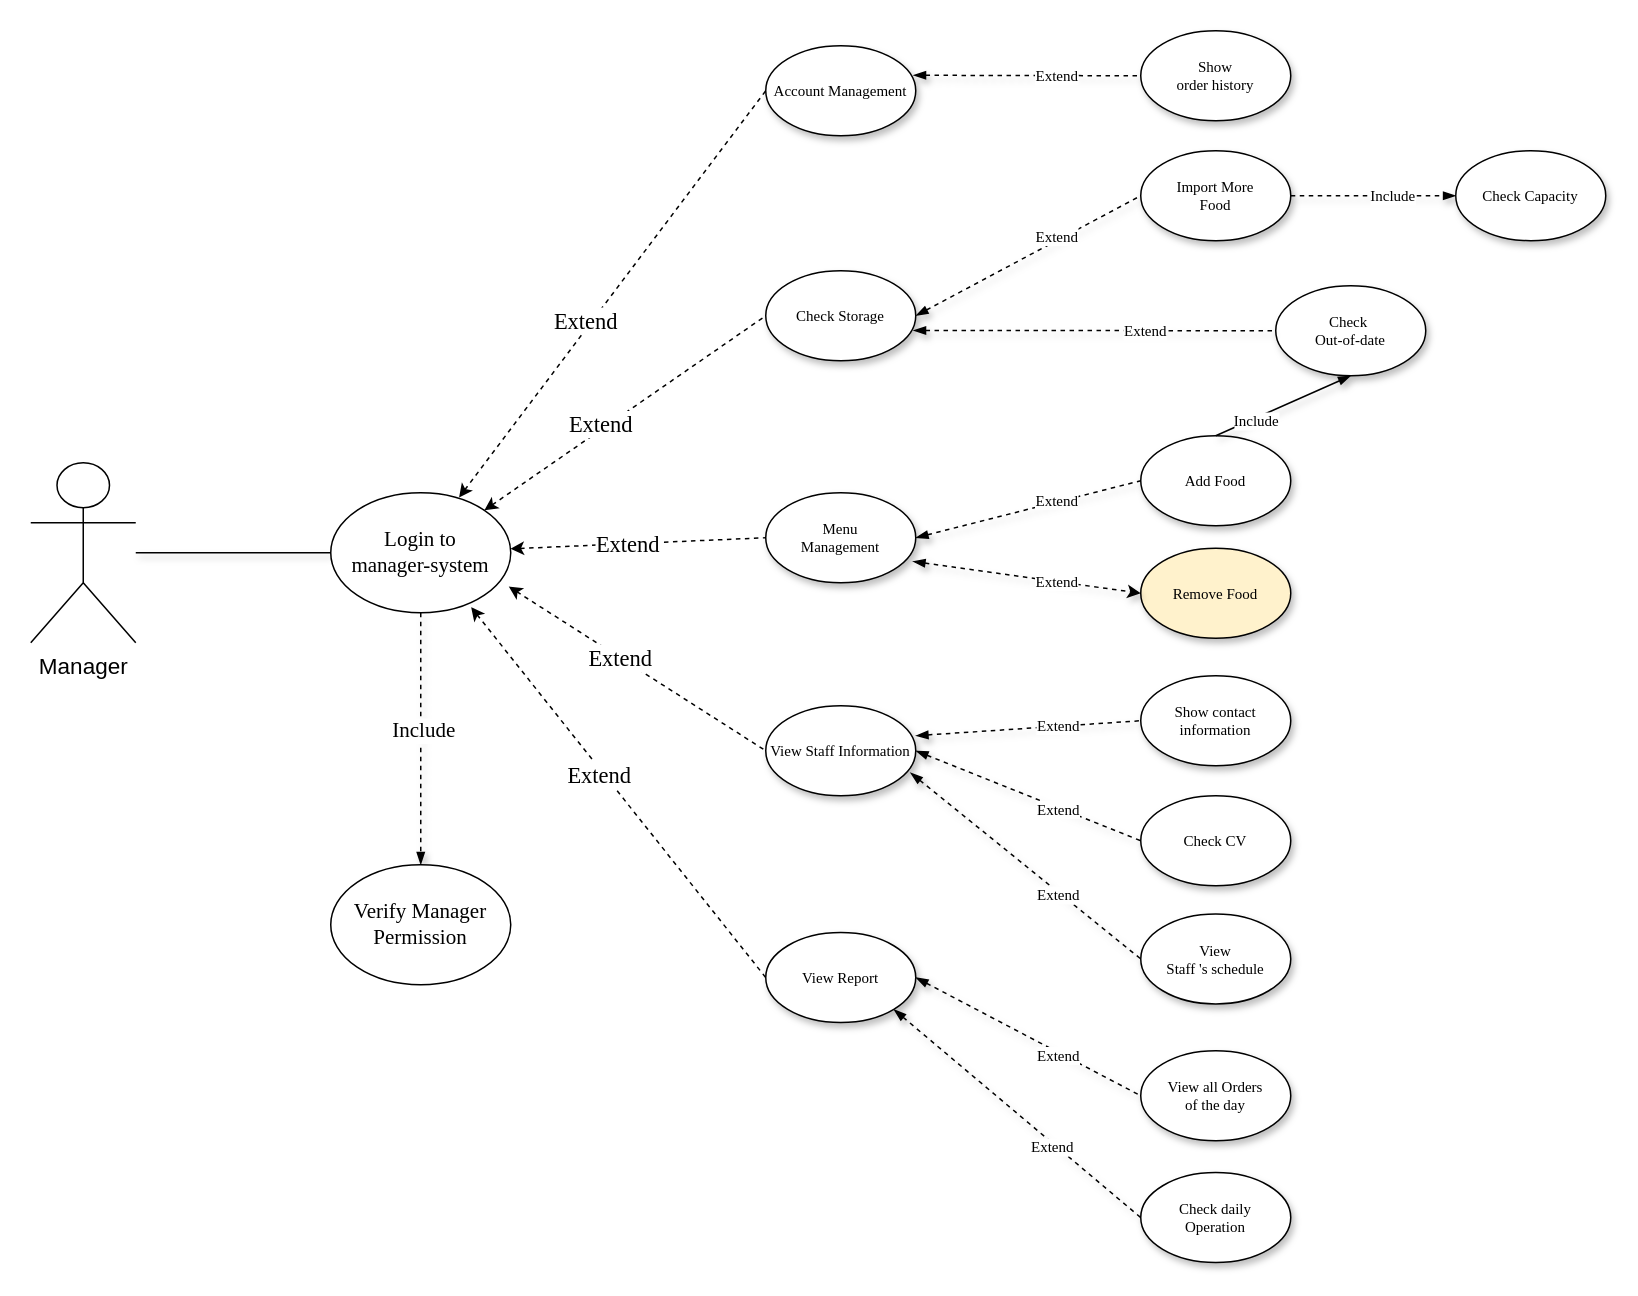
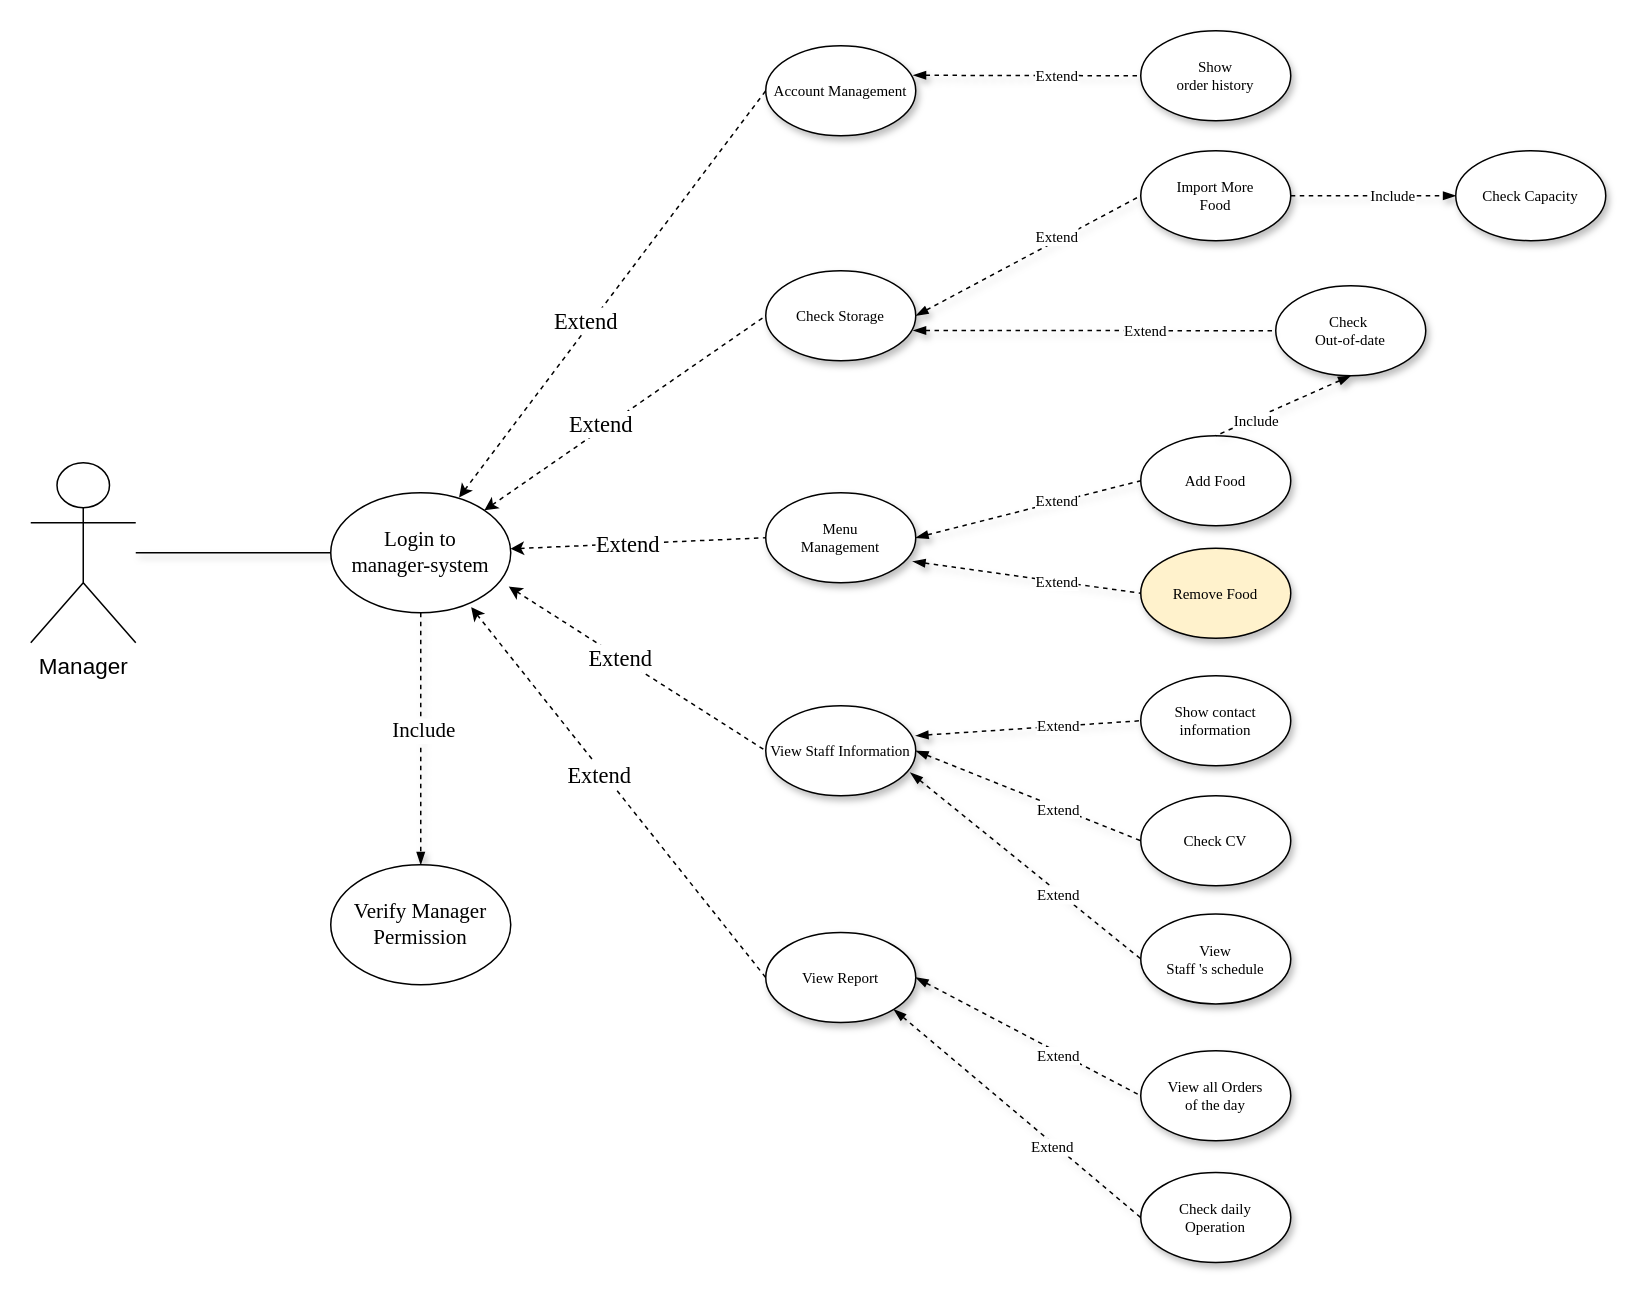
- <mxCell id="49" value="" style="endArrow=none;dashed=0;html=1;shadow=1;strokeColor=#000000;fontFamily=Comic Sans MS;fontSize=16;fontColor=#000000;startArrow=blockThin;startFill=1;entryX=0.5;entryY=0;entryDx=0;entryDy=0;exitX=0.5;exitY=1;exitDx=0;exitDy=0;" edge="1" parent="1" source="20" target="18"><mxGeometry width="50" height="50" relative="1" as="geometry"><mxPoint x="628.4" y="229.78" as="sourcePoint" /><mxPoint x="770" y="230" as="targetPoint" /></mxGeometry></mxCell>
+ <mxCell id="49" value="" style="endArrow=none;dashed=1;html=1;shadow=1;strokeColor=#000000;fontFamily=Comic Sans MS;fontSize=16;fontColor=#000000;startArrow=blockThin;startFill=1;entryX=0.5;entryY=0;entryDx=0;entryDy=0;exitX=0.5;exitY=1;exitDx=0;exitDy=0;" edge="1" parent="1" source="20" target="18"><mxGeometry width="50" height="50" relative="1" as="geometry"><mxPoint x="628.4" y="229.78" as="sourcePoint" /><mxPoint x="770" y="230" as="targetPoint" /></mxGeometry></mxCell>
- <mxCell id="21" value="" style="endArrow=classic;dashed=1;html=1;shadow=1;strokeColor=#000000;fontFamily=Comic Sans MS;fontSize=16;fontColor=#000000;startArrow=blockThin;startFill=1;entryX=0;entryY=0.5;entryDx=0;entryDy=0;exitX=0.98;exitY=0.763;exitDx=0;exitDy=0;exitPerimeter=0;" edge="1" parent="1" source="17" target="19"><mxGeometry width="50" height="50" relative="1" as="geometry"><mxPoint x="640" y="380" as="sourcePoint" /><mxPoint x="760" y="280" as="targetPoint" /></mxGeometry></mxCell>
+ <mxCell id="21" value="" style="endArrow=none;dashed=1;html=1;shadow=1;strokeColor=#000000;fontFamily=Comic Sans MS;fontSize=16;fontColor=#000000;startArrow=blockThin;startFill=1;entryX=0;entryY=0.5;entryDx=0;entryDy=0;exitX=0.98;exitY=0.763;exitDx=0;exitDy=0;exitPerimeter=0;" edge="1" parent="1" source="17" target="19"><mxGeometry width="50" height="50" relative="1" as="geometry"><mxPoint x="640" y="380" as="sourcePoint" /><mxPoint x="760" y="280" as="targetPoint" /></mxGeometry></mxCell>
